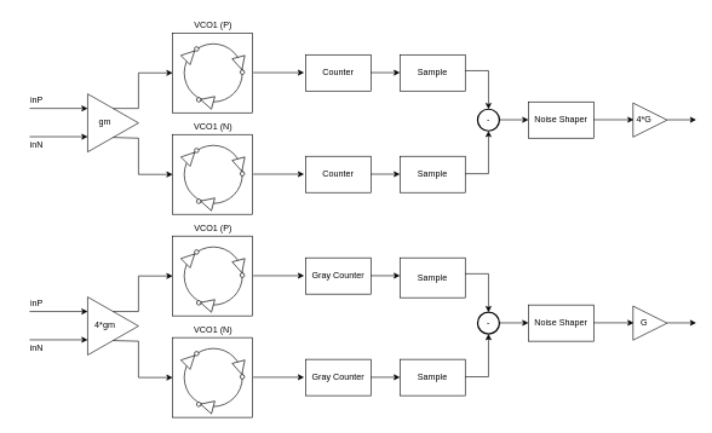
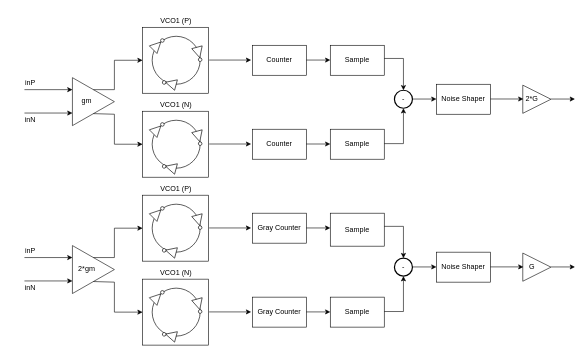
- <mxCell id="46" value="4*G" style="text;html=1;align=center;verticalAlign=middle;whiteSpace=wrap;rounded=0;" parent="1" vertex="1"><mxGeometry x="871" y="153.5" width="31" height="23" as="geometry" /></mxCell>
+ <mxCell id="46" value="2*G" style="text;html=1;align=center;verticalAlign=middle;whiteSpace=wrap;rounded=0;" parent="1" vertex="1"><mxGeometry x="871" y="153.5" width="31" height="23" as="geometry" /></mxCell>
- <mxCell id="85" value="4*gm" style="text;html=1;align=center;verticalAlign=middle;whiteSpace=wrap;rounded=0;" parent="1" vertex="1"><mxGeometry x="114" y="433" width="60" height="30" as="geometry" /></mxCell>
+ <mxCell id="85" value="2*gm" style="text;html=1;align=center;verticalAlign=middle;whiteSpace=wrap;rounded=0;" parent="1" vertex="1"><mxGeometry x="114" y="433" width="60" height="30" as="geometry" /></mxCell>
